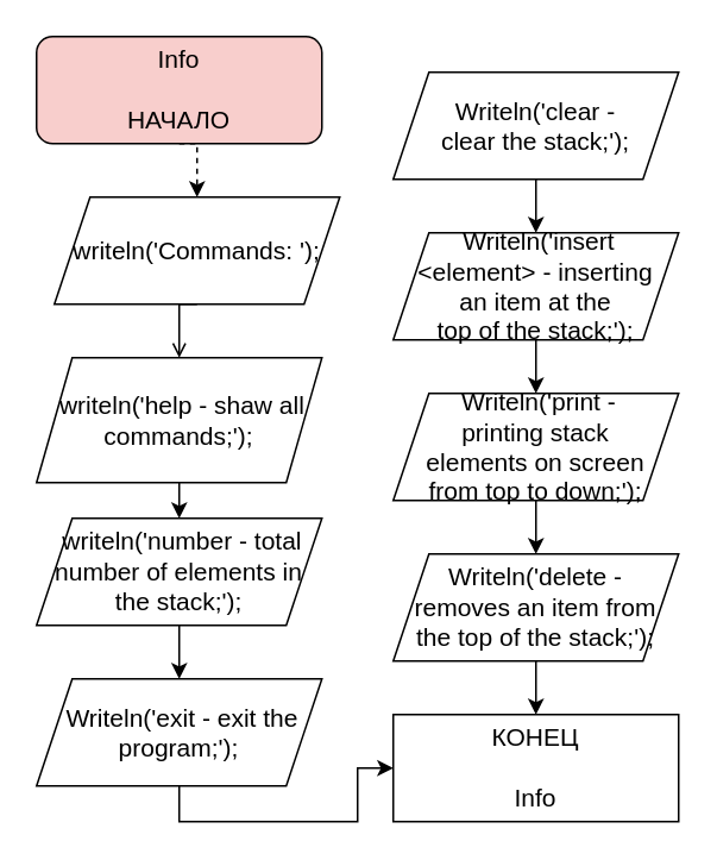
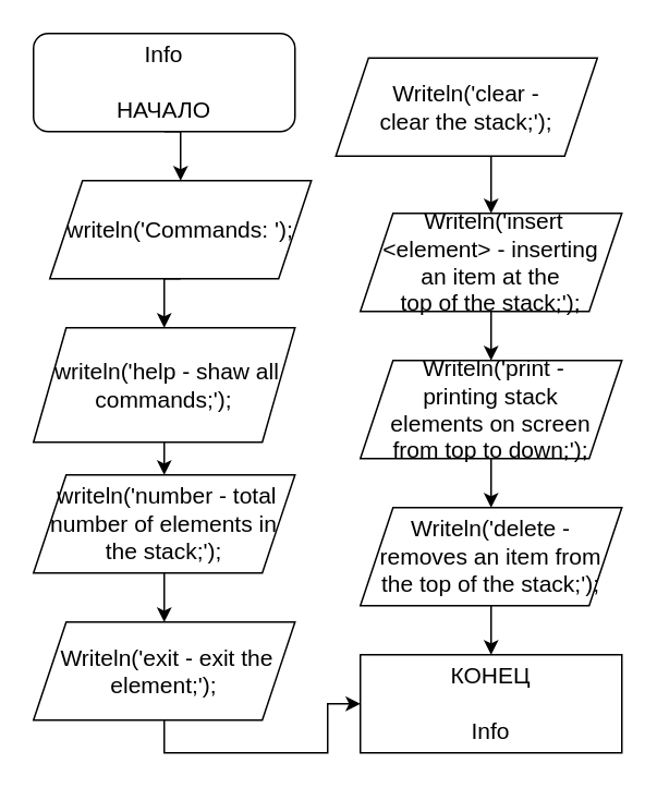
- <mxCell id="3" value="&lt;font style=&quot;font-size: 14px&quot;&gt;Info&lt;br&gt;&lt;br&gt;НАЧАЛО&lt;/font&gt;" style="rounded=1;whiteSpace=wrap;html=1;fillColor=#f8cecc;" vertex="1" parent="1"><mxGeometry x="20" y="20" width="160" height="60" as="geometry" /></mxCell>
+ <mxCell id="3" value="&lt;font style=&quot;font-size: 14px&quot;&gt;Info&lt;br&gt;&lt;br&gt;НАЧАЛО&lt;/font&gt;" style="rounded=1;whiteSpace=wrap;html=1;" vertex="1" parent="1"><mxGeometry x="20" y="20" width="160" height="60" as="geometry" /></mxCell>
- <mxCell id="9" value="&lt;span style=&quot;font-size: 14px&quot;&gt;Writeln('clear - &lt;br&gt;clear the stack;');&lt;/span&gt;" style="shape=parallelogram;perimeter=parallelogramPerimeter;whiteSpace=wrap;html=1;fixedSize=1;" vertex="1" parent="1"><mxGeometry x="220" y="40" width="160" height="60" as="geometry" /></mxCell>
+ <mxCell id="9" value="&lt;span style=&quot;font-size: 14px&quot;&gt;Writeln('clear - &lt;br&gt;clear the stack;');&lt;/span&gt;" style="shape=parallelogram;perimeter=parallelogramPerimeter;whiteSpace=wrap;html=1;fixedSize=1;" vertex="1" parent="1"><mxGeometry x="205" y="35" width="160" height="60" as="geometry" /></mxCell>
- <mxCell id="2" style="edgeStyle=orthogonalEdgeStyle;rounded=0;orthogonalLoop=1;jettySize=auto;html=1;exitX=0.5;exitY=1;exitDx=0;exitDy=0;entryX=0.5;entryY=0;entryDx=0;entryDy=0;dashed=1;" edge="1" parent="1" source="3" target="5"><mxGeometry relative="1" as="geometry" /></mxCell>
+ <mxCell id="2" style="edgeStyle=orthogonalEdgeStyle;rounded=0;orthogonalLoop=1;jettySize=auto;html=1;exitX=0.5;exitY=1;exitDx=0;exitDy=0;entryX=0.5;entryY=0;entryDx=0;entryDy=0;" edge="1" parent="1" source="3" target="5"><mxGeometry relative="1" as="geometry" /></mxCell>
- <mxCell id="4" style="edgeStyle=orthogonalEdgeStyle;rounded=0;orthogonalLoop=1;jettySize=auto;html=1;exitX=0.5;exitY=1;exitDx=0;exitDy=0;entryX=0.5;entryY=0;entryDx=0;entryDy=0;endArrow=open;" edge="1" parent="1" source="5" target="7"><mxGeometry relative="1" as="geometry" /></mxCell>
+ <mxCell id="4" style="edgeStyle=orthogonalEdgeStyle;rounded=0;orthogonalLoop=1;jettySize=auto;html=1;exitX=0.5;exitY=1;exitDx=0;exitDy=0;entryX=0.5;entryY=0;entryDx=0;entryDy=0;" edge="1" parent="1" source="5" target="7"><mxGeometry relative="1" as="geometry" /></mxCell>
- <mxCell id="15" value="&lt;span style=&quot;font-size: 14px&quot;&gt;&amp;nbsp;Writeln('exit - exit the program;');&lt;/span&gt;" style="shape=parallelogram;perimeter=parallelogramPerimeter;whiteSpace=wrap;html=1;fixedSize=1;" vertex="1" parent="1"><mxGeometry x="20" y="380" width="160" height="60" as="geometry" /></mxCell>
+ <mxCell id="15" value="&lt;span style=&quot;font-size: 14px&quot;&gt;&amp;nbsp;Writeln('exit - exit the element;');&lt;/span&gt;" style="shape=parallelogram;perimeter=parallelogramPerimeter;whiteSpace=wrap;html=1;fixedSize=1;" vertex="1" parent="1"><mxGeometry x="20" y="380" width="160" height="60" as="geometry" /></mxCell>
